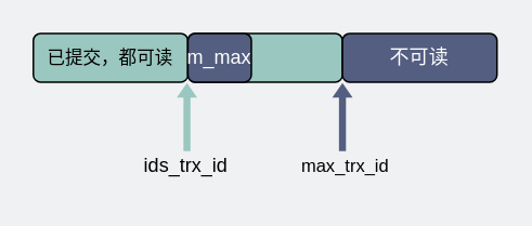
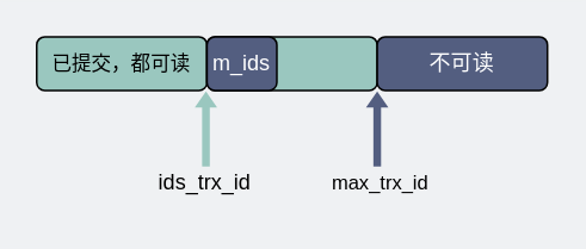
- <mxCell id="9" value="&lt;font color=&quot;#ffffff&quot;&gt;m_max&lt;/font&gt;" style="rounded=1;whiteSpace=wrap;html=1;fillColor=#535E80;" parent="1" vertex="1"><mxGeometry x="115" y="20" width="39" height="30" as="geometry" /></mxCell>
+ <mxCell id="9" value="&lt;font color=&quot;#ffffff&quot;&gt;m_ids&lt;/font&gt;" style="rounded=1;whiteSpace=wrap;html=1;fillColor=#535E80;" parent="1" vertex="1"><mxGeometry x="115" y="20" width="39" height="30" as="geometry" /></mxCell>
